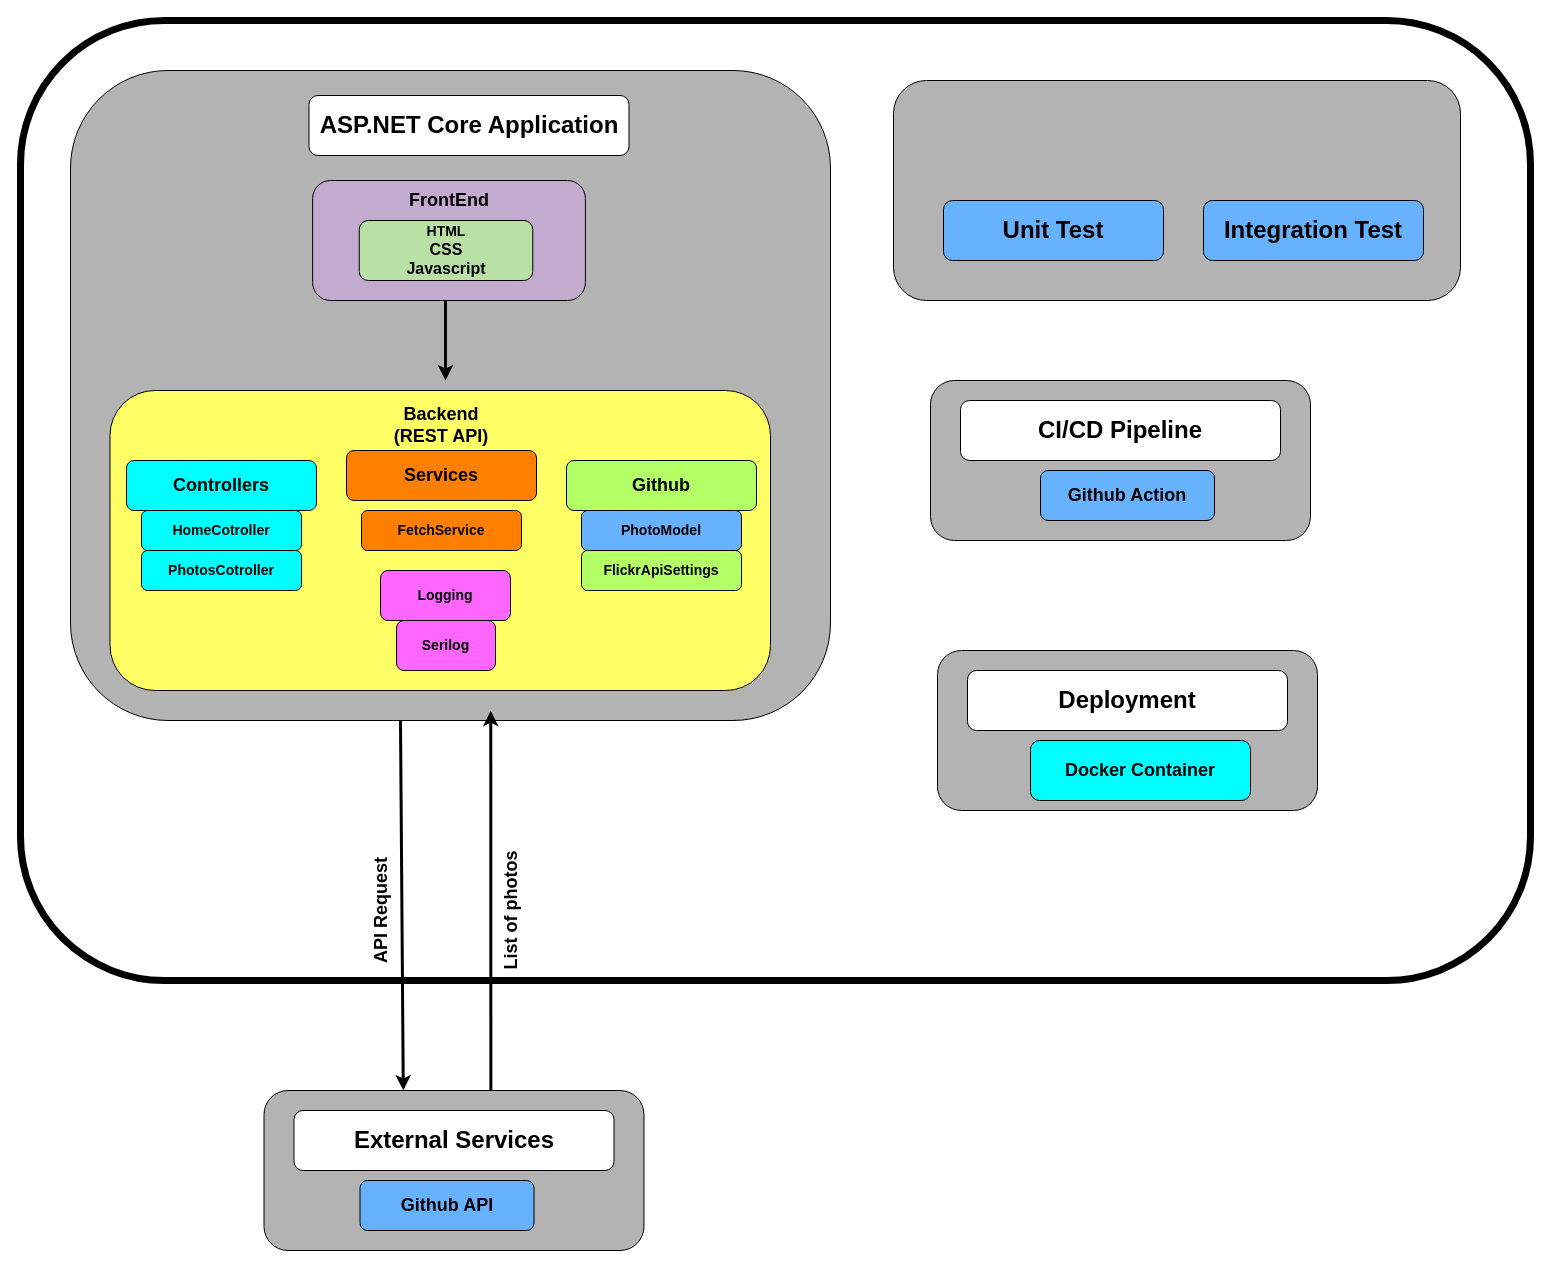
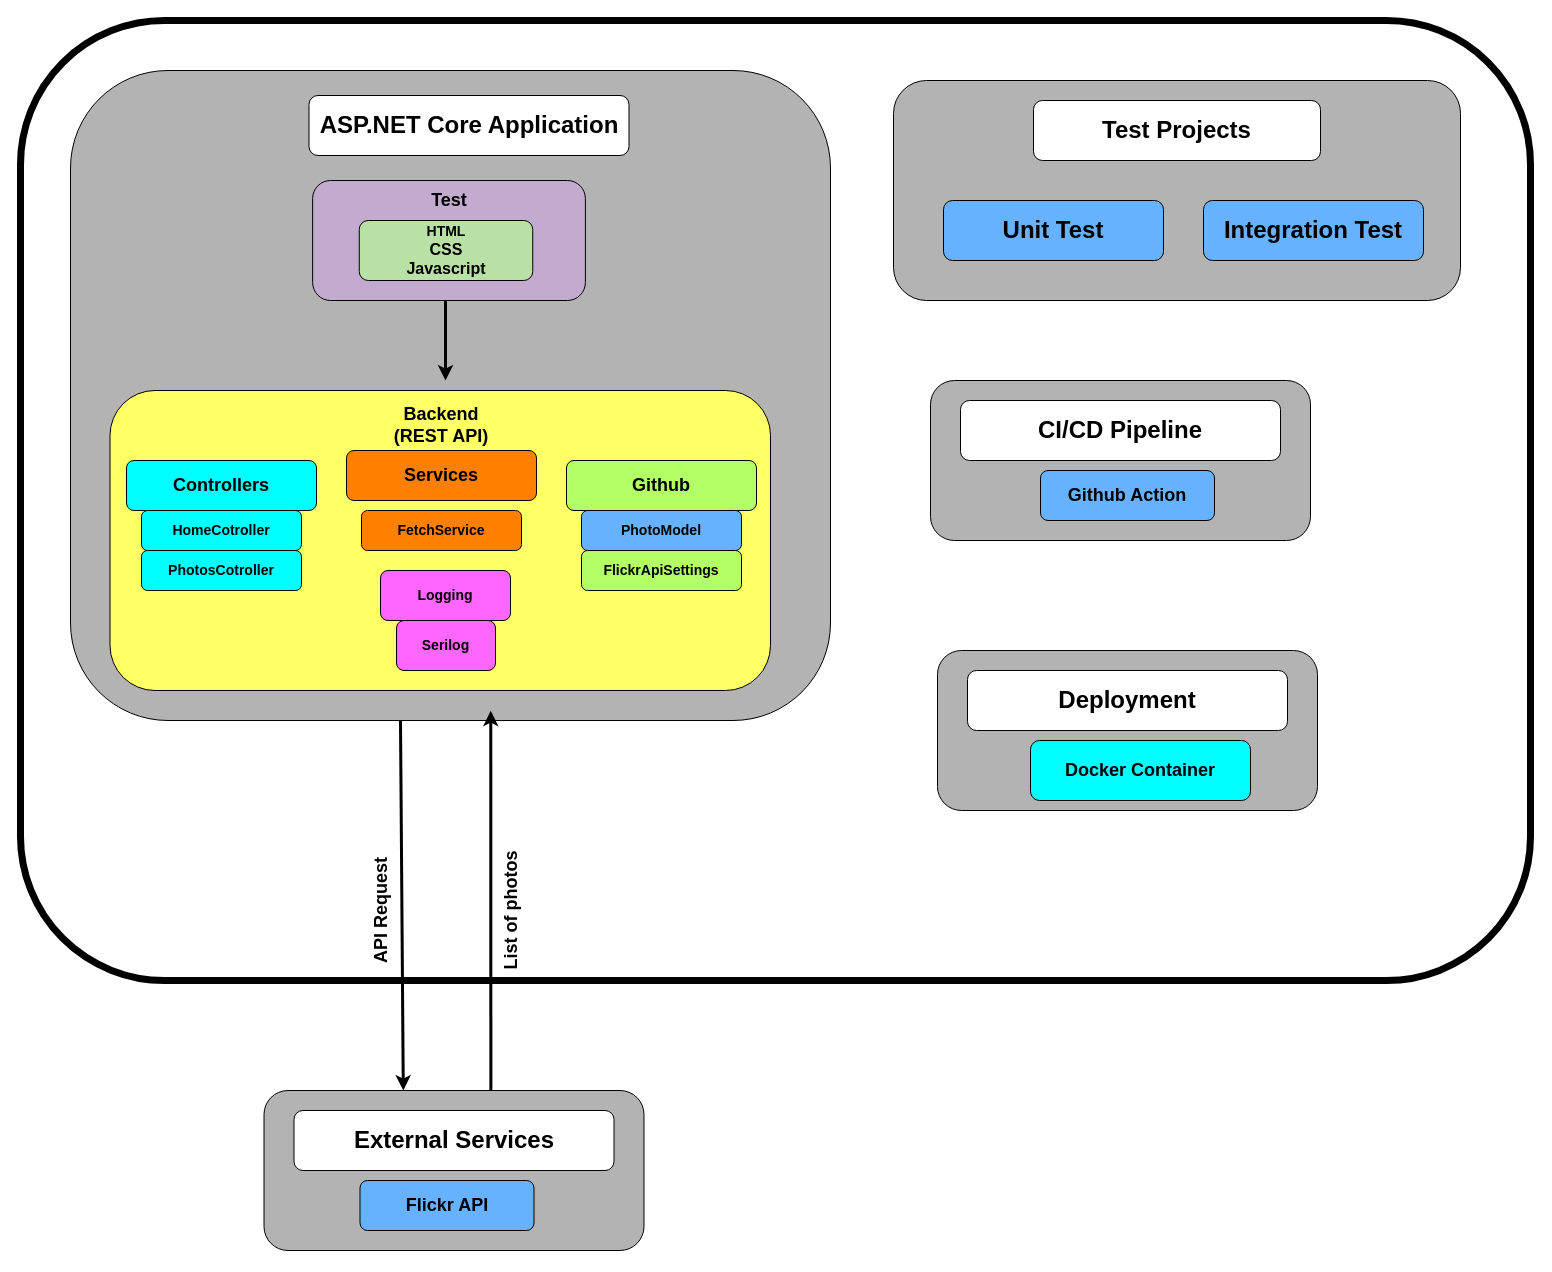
+ <mxCell id="18" value="&lt;font style=&quot;font-size: 24px;&quot;&gt;&lt;b&gt;Test Projects&lt;/b&gt;&lt;/font&gt;" style="rounded=1;whiteSpace=wrap;html=1;" vertex="1" parent="1"><mxGeometry x="1033" y="100" width="287" height="60" as="geometry" /></mxCell>
- <mxCell id="27" value="&lt;font style=&quot;font-size: 18px;&quot;&gt;&lt;b&gt;FrontEnd&lt;/b&gt;&lt;/font&gt;" style="text;strokeColor=none;align=center;fillColor=none;html=1;verticalAlign=middle;whiteSpace=wrap;rounded=0;" vertex="1" parent="1"><mxGeometry x="383.51" y="180" width="130" height="40" as="geometry" /></mxCell>
+ <mxCell id="27" value="&lt;font style=&quot;font-size: 18px;&quot;&gt;&lt;b&gt;Test&lt;/b&gt;&lt;/font&gt;" style="text;strokeColor=none;align=center;fillColor=none;html=1;verticalAlign=middle;whiteSpace=wrap;rounded=0;" vertex="1" parent="1"><mxGeometry x="383.51" y="180" width="130" height="40" as="geometry" /></mxCell>
- <mxCell id="23" value="&lt;font style=&quot;font-size: 18px;&quot;&gt;&lt;b style=&quot;&quot;&gt;Github API&lt;/b&gt;&lt;/font&gt;" style="rounded=1;whiteSpace=wrap;html=1;fillColor=#66B2FF;" vertex="1" parent="1"><mxGeometry x="359.5" y="1180" width="174" height="50" as="geometry" /></mxCell>
+ <mxCell id="23" value="&lt;font style=&quot;font-size: 18px;&quot;&gt;&lt;b style=&quot;&quot;&gt;Flickr API&lt;/b&gt;&lt;/font&gt;" style="rounded=1;whiteSpace=wrap;html=1;fillColor=#66B2FF;" vertex="1" parent="1"><mxGeometry x="359.5" y="1180" width="174" height="50" as="geometry" /></mxCell>
